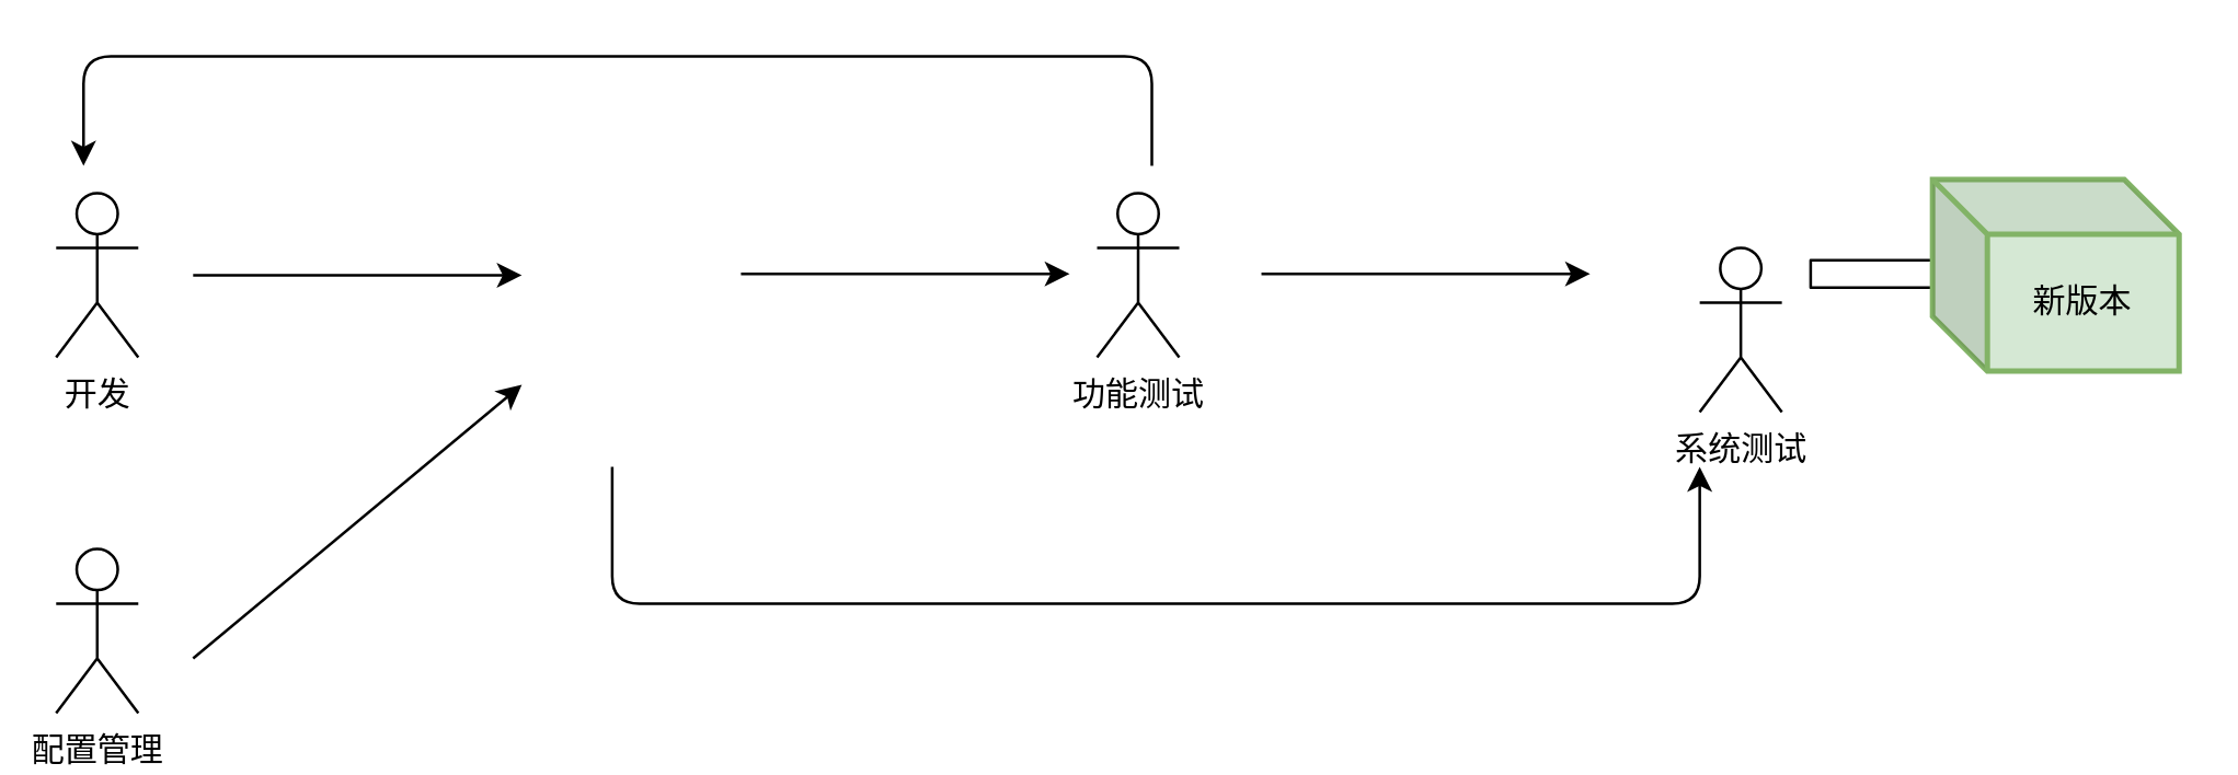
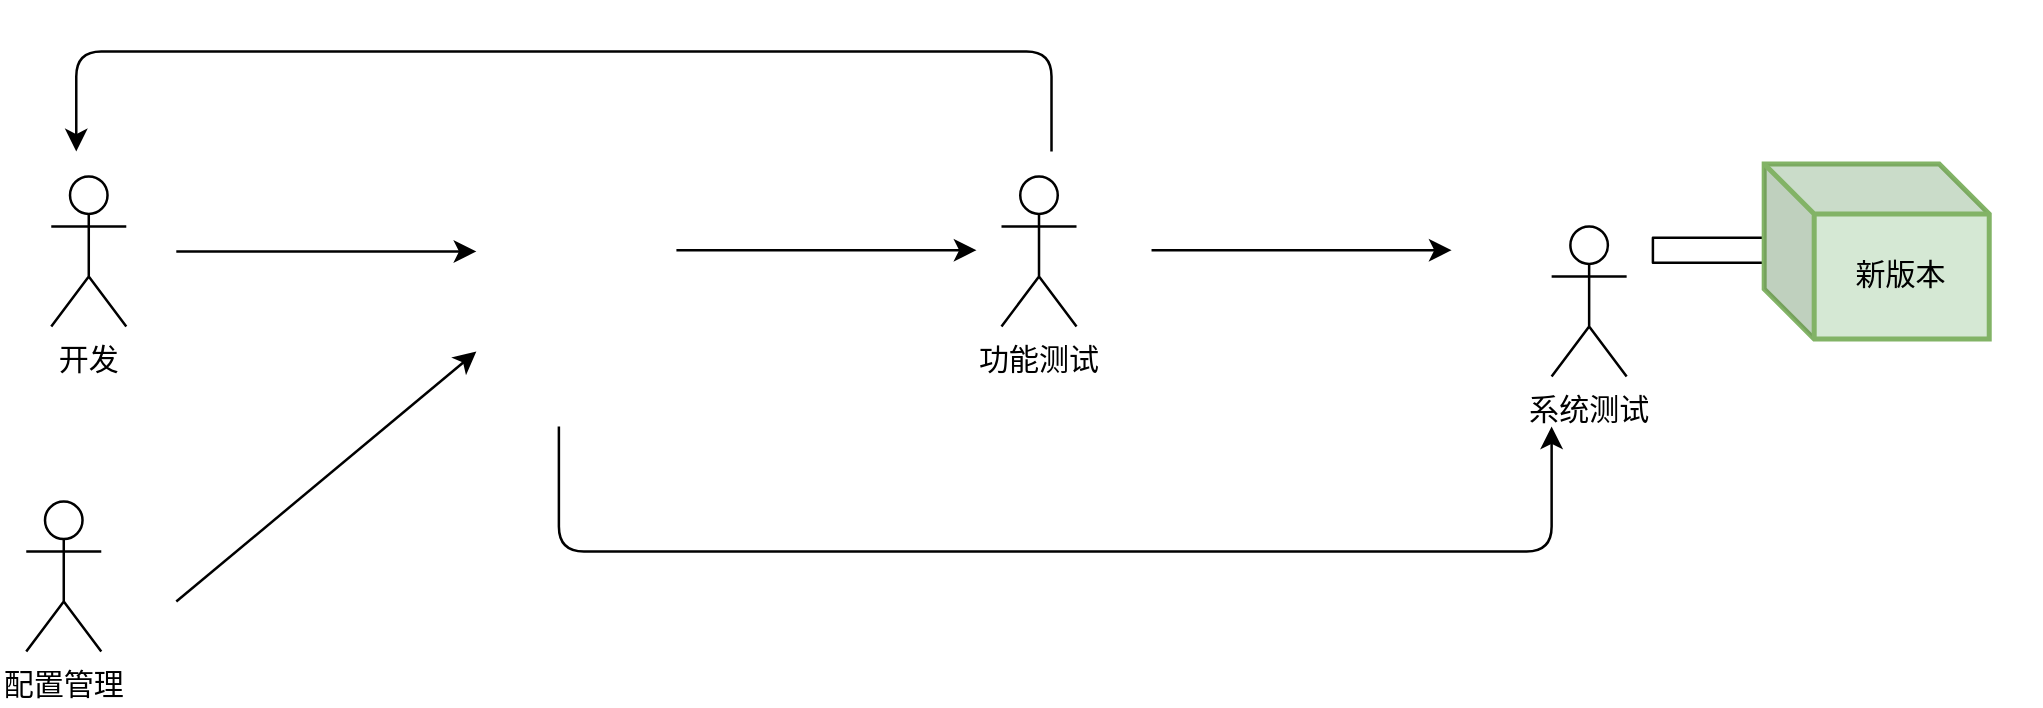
- <mxCell id="10" value="配置管理" style="shape=umlActor;verticalLabelPosition=bottom;verticalAlign=top;html=1;outlineConnect=0;" parent="1" vertex="1"><mxGeometry x="20" y="200" width="30" height="60" as="geometry" /></mxCell>
+ <mxCell id="10" value="配置管理" style="shape=umlActor;verticalLabelPosition=bottom;verticalAlign=top;html=1;outlineConnect=0;" parent="1" vertex="1"><mxGeometry x="10" y="200" width="30" height="60" as="geometry" /></mxCell>
